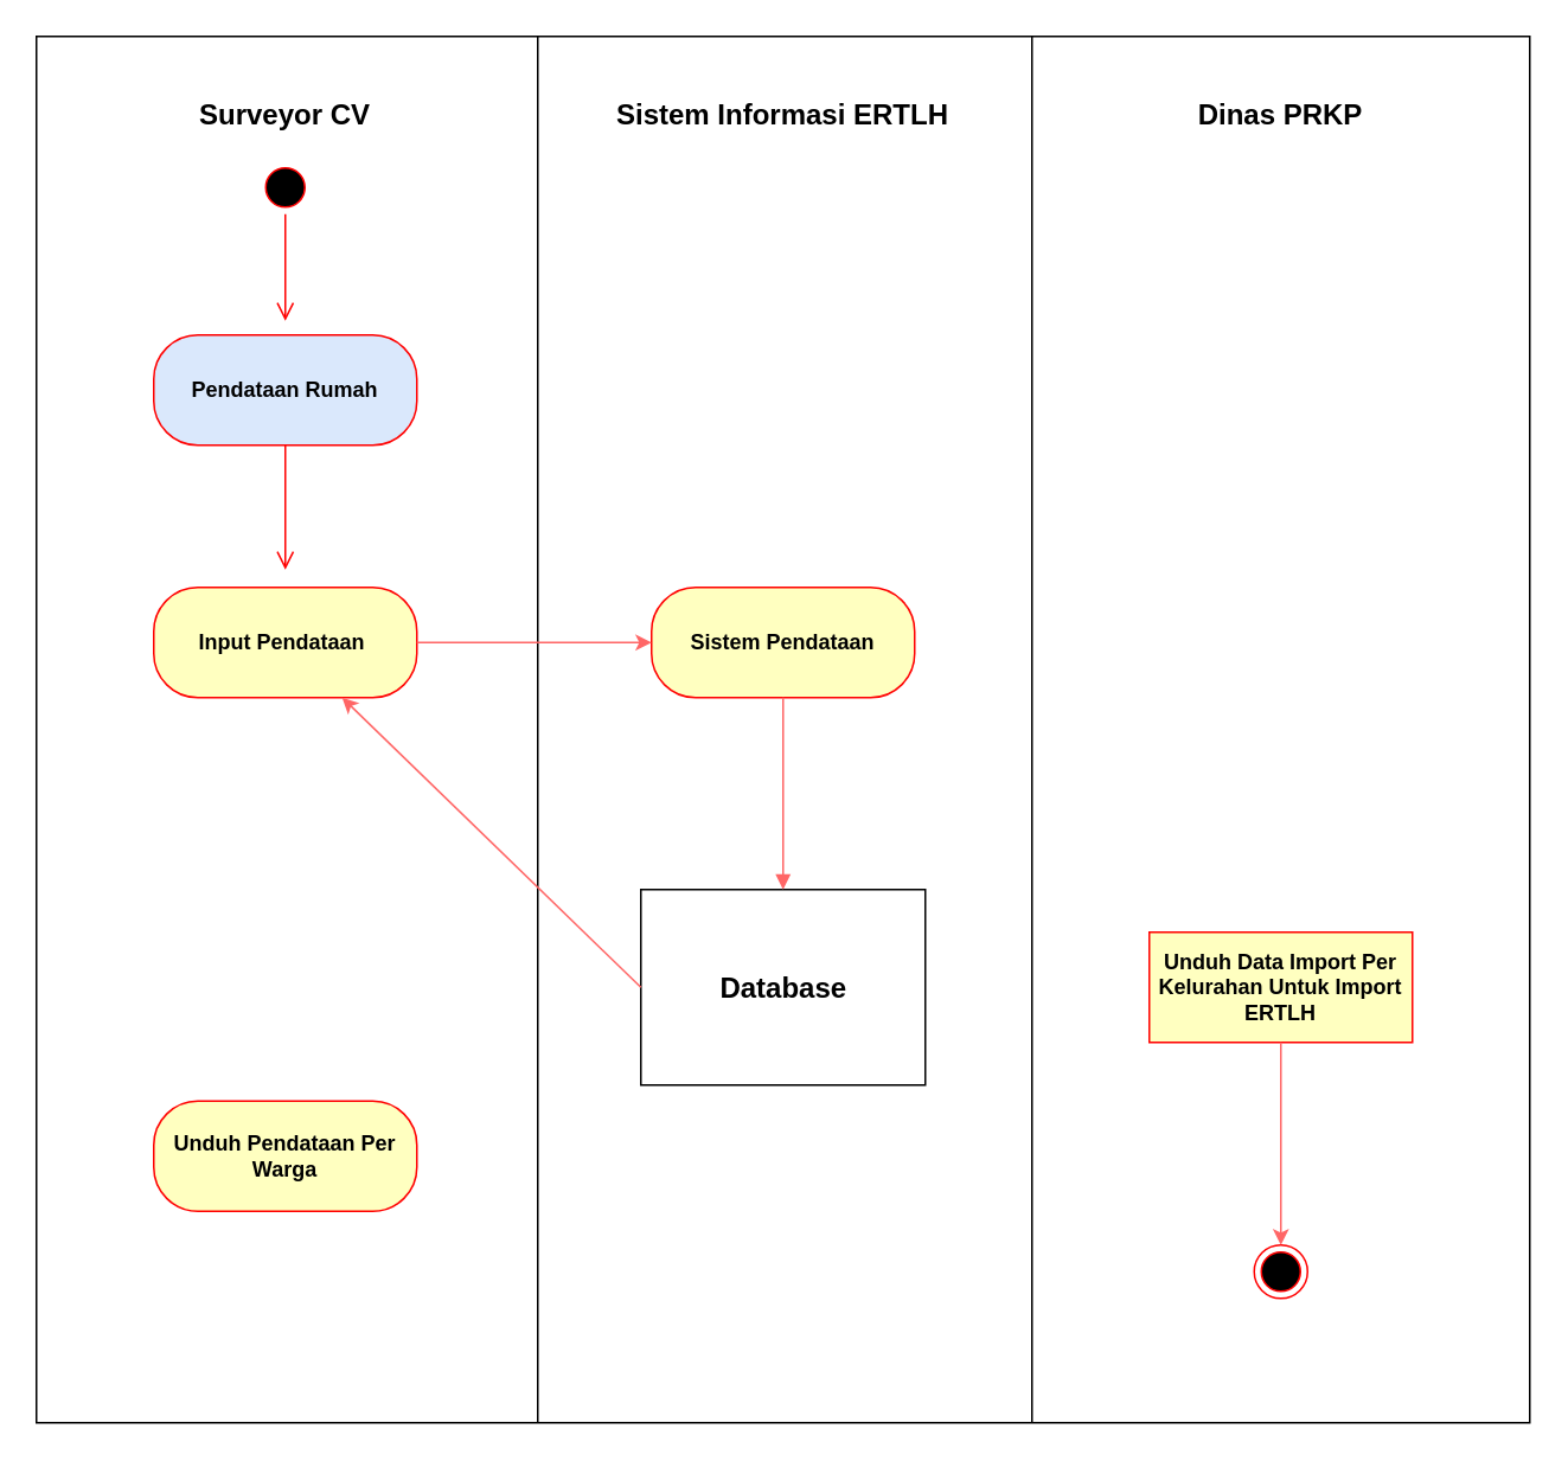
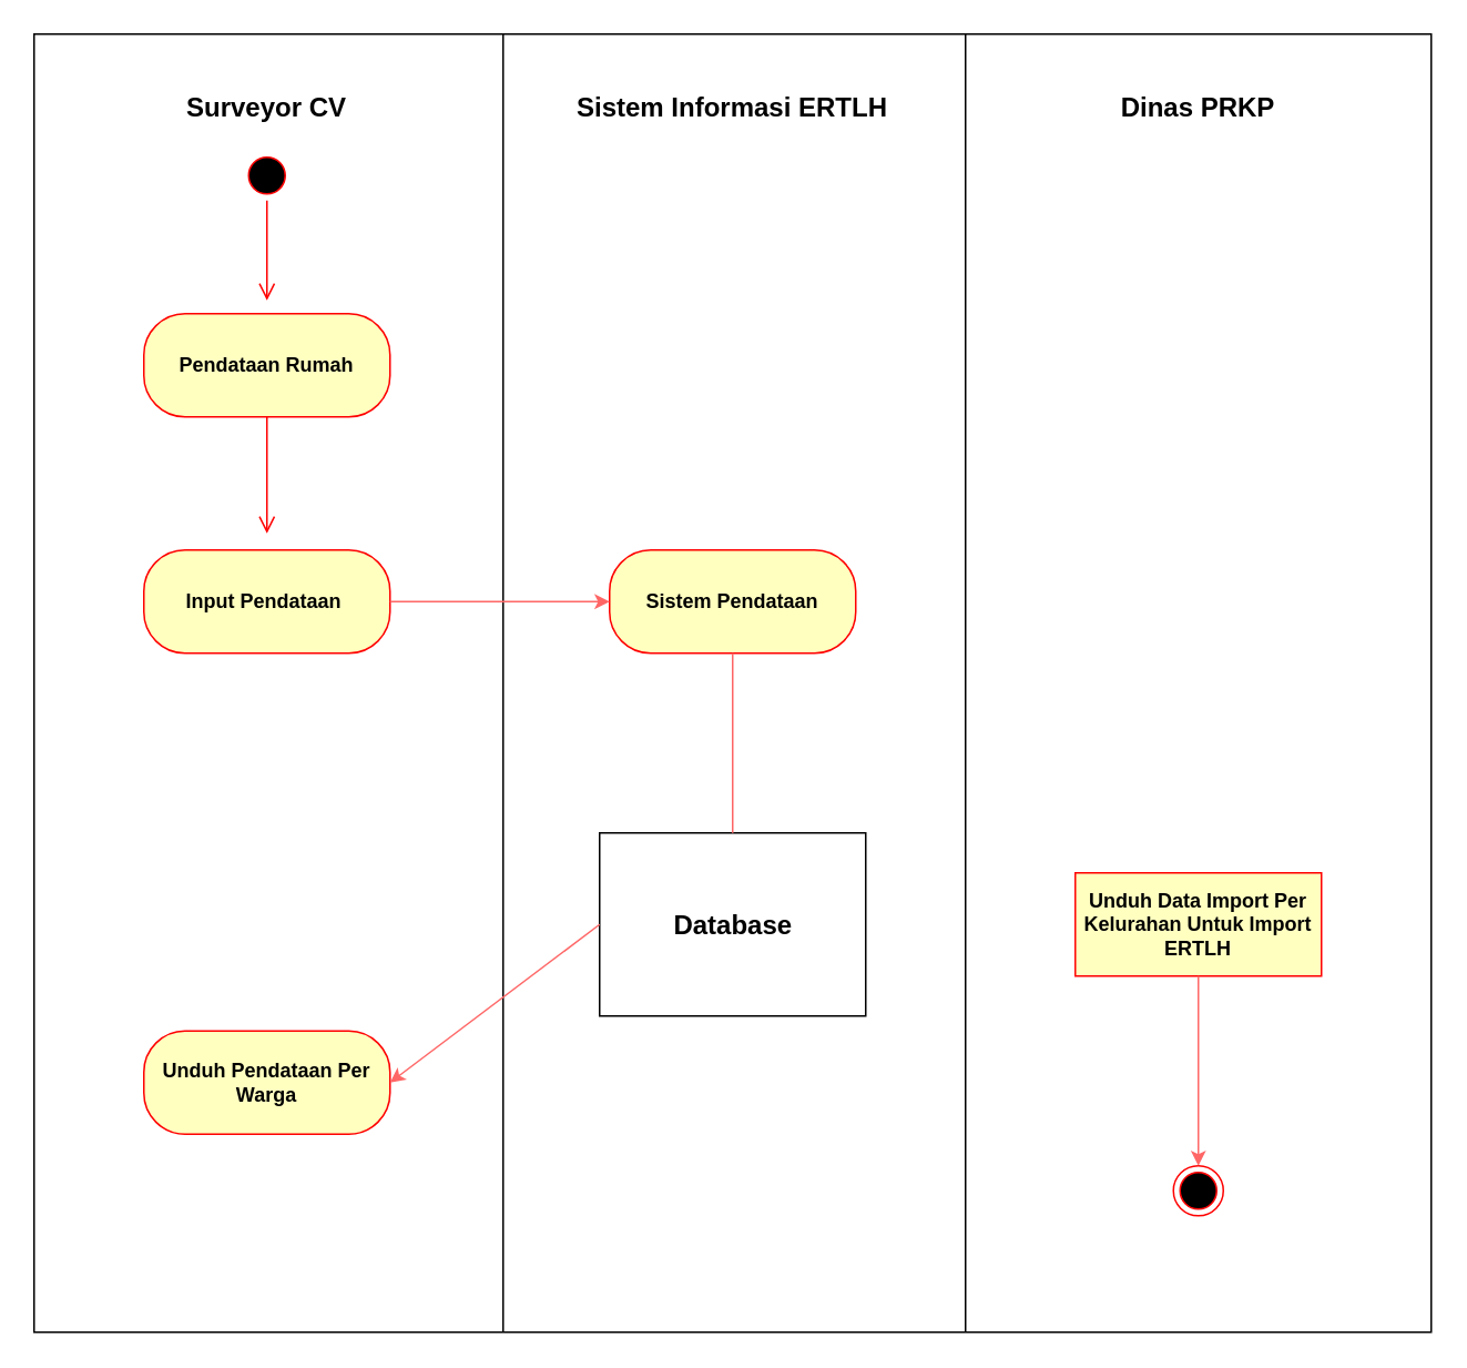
- <mxCell id="12" value="&lt;b&gt;Pendataan Rumah&lt;/b&gt;" style="rounded=1;whiteSpace=wrap;html=1;arcSize=40;fontColor=#000000;fillColor=#dae8fc;strokeColor=#ff0000;" vertex="1" parent="1"><mxGeometry x="86" y="188" width="148" height="62" as="geometry" /></mxCell>
+ <mxCell id="12" value="&lt;b&gt;Pendataan Rumah&lt;/b&gt;" style="rounded=1;whiteSpace=wrap;html=1;arcSize=40;fontColor=#000000;fillColor=#ffffc0;strokeColor=#ff0000;" vertex="1" parent="1"><mxGeometry x="86" y="188" width="148" height="62" as="geometry" /></mxCell>
- <mxCell id="20" value="" style="endArrow=classic;html=1;strokeColor=#FF6666;fontSize=16;fontColor=#000000;exitX=0;exitY=0.5;exitDx=0;exitDy=0;" edge="1" parent="1" source="17" target="14"><mxGeometry width="50" height="50" relative="1" as="geometry"><mxPoint x="80" y="500" as="sourcePoint" /><mxPoint x="130" y="450" as="targetPoint" /></mxGeometry></mxCell>
+ <mxCell id="20" value="" style="endArrow=classic;html=1;strokeColor=#FF6666;fontSize=16;fontColor=#000000;entryX=1;entryY=0.5;entryDx=0;entryDy=0;exitX=0;exitY=0.5;exitDx=0;exitDy=0;" edge="1" parent="1" source="17" target="19"><mxGeometry width="50" height="50" relative="1" as="geometry"><mxPoint x="80" y="500" as="sourcePoint" /><mxPoint x="130" y="450" as="targetPoint" /></mxGeometry></mxCell>
- <mxCell id="18" value="" style="html=1;verticalAlign=bottom;endArrow=block;strokeColor=#FF6666;fontSize=16;entryX=0.5;entryY=0;entryDx=0;entryDy=0;exitX=0.5;exitY=1;exitDx=0;exitDy=0;" edge="1" parent="1" source="15" target="17"><mxGeometry x="0.25" width="80" relative="1" as="geometry"><mxPoint x="180" y="530" as="sourcePoint" /><mxPoint x="260" y="530" as="targetPoint" /><mxPoint as="offset" /></mxGeometry></mxCell>
+ <mxCell id="18" value="" style="html=1;verticalAlign=bottom;endArrow=none;strokeColor=#FF6666;fontSize=16;entryX=0.5;entryY=0;entryDx=0;entryDy=0;exitX=0.5;exitY=1;exitDx=0;exitDy=0;" edge="1" parent="1" source="15" target="17"><mxGeometry x="0.25" width="80" relative="1" as="geometry"><mxPoint x="180" y="530" as="sourcePoint" /><mxPoint x="260" y="530" as="targetPoint" /><mxPoint as="offset" /></mxGeometry></mxCell>
